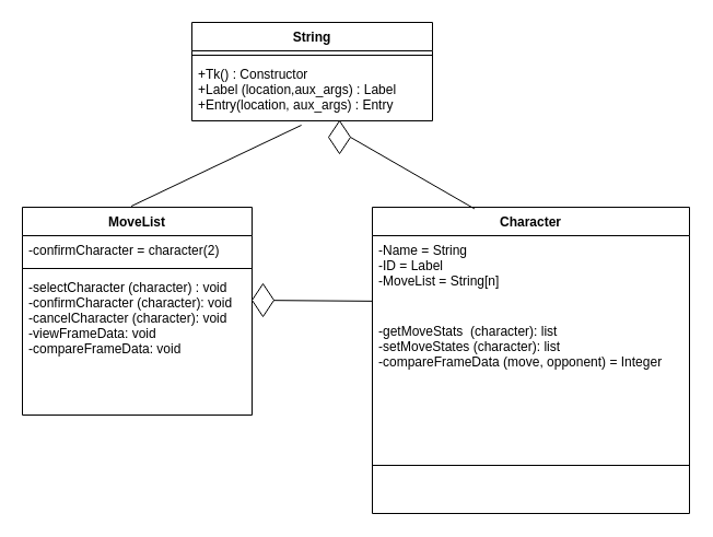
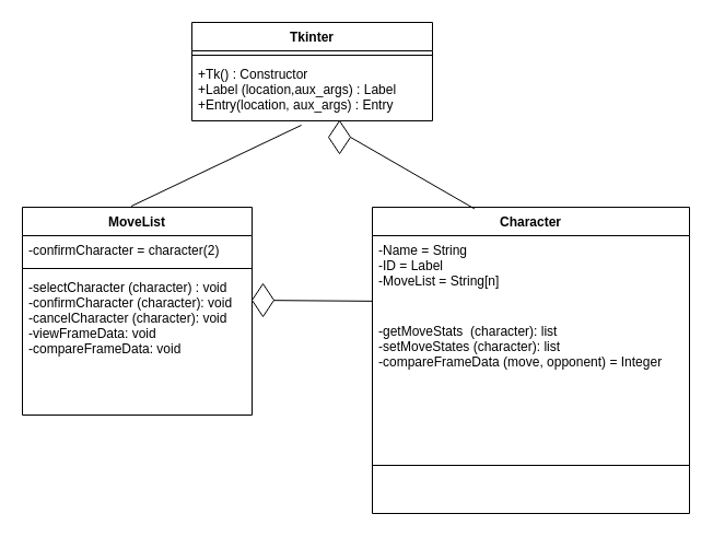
- <mxCell id="10" value="String" style="swimlane;fontStyle=1;align=center;verticalAlign=top;childLayout=stackLayout;horizontal=1;startSize=26;horizontalStack=0;resizeParent=1;resizeParentMax=0;resizeLast=0;collapsible=1;marginBottom=0;" parent="1" vertex="1"><mxGeometry x="175" y="20" width="220" height="90" as="geometry" /></mxCell>
+ <mxCell id="10" value="Tkinter" style="swimlane;fontStyle=1;align=center;verticalAlign=top;childLayout=stackLayout;horizontal=1;startSize=26;horizontalStack=0;resizeParent=1;resizeParentMax=0;resizeLast=0;collapsible=1;marginBottom=0;" parent="1" vertex="1"><mxGeometry x="175" y="20" width="220" height="90" as="geometry" /></mxCell>
